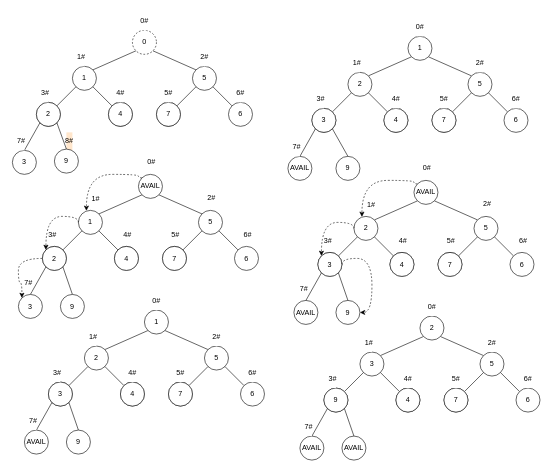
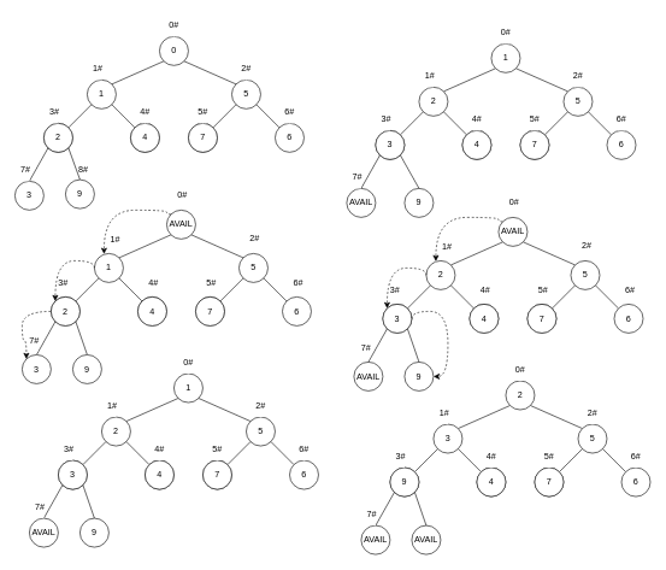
- <mxCell id="4" value="0" style="ellipse;whiteSpace=wrap;html=1;aspect=fixed;dashed=1;" vertex="1" parent="1"><mxGeometry x="220" y="50" width="40" height="40" as="geometry" /></mxCell>
+ <mxCell id="4" value="0" style="ellipse;whiteSpace=wrap;html=1;aspect=fixed;" vertex="1" parent="1"><mxGeometry x="220" y="50" width="40" height="40" as="geometry" /></mxCell>
- <mxCell id="165" value="8#" style="rounded=0;whiteSpace=wrap;html=1;strokeColor=none;fillColor=#ffe6cc;" vertex="1" parent="1"><mxGeometry x="110" y="220" width="10" height="30" as="geometry" /></mxCell>
+ <mxCell id="165" value="8#" style="rounded=0;whiteSpace=wrap;html=1;strokeColor=none;" vertex="1" parent="1"><mxGeometry x="110" y="220" width="10" height="30" as="geometry" /></mxCell>
